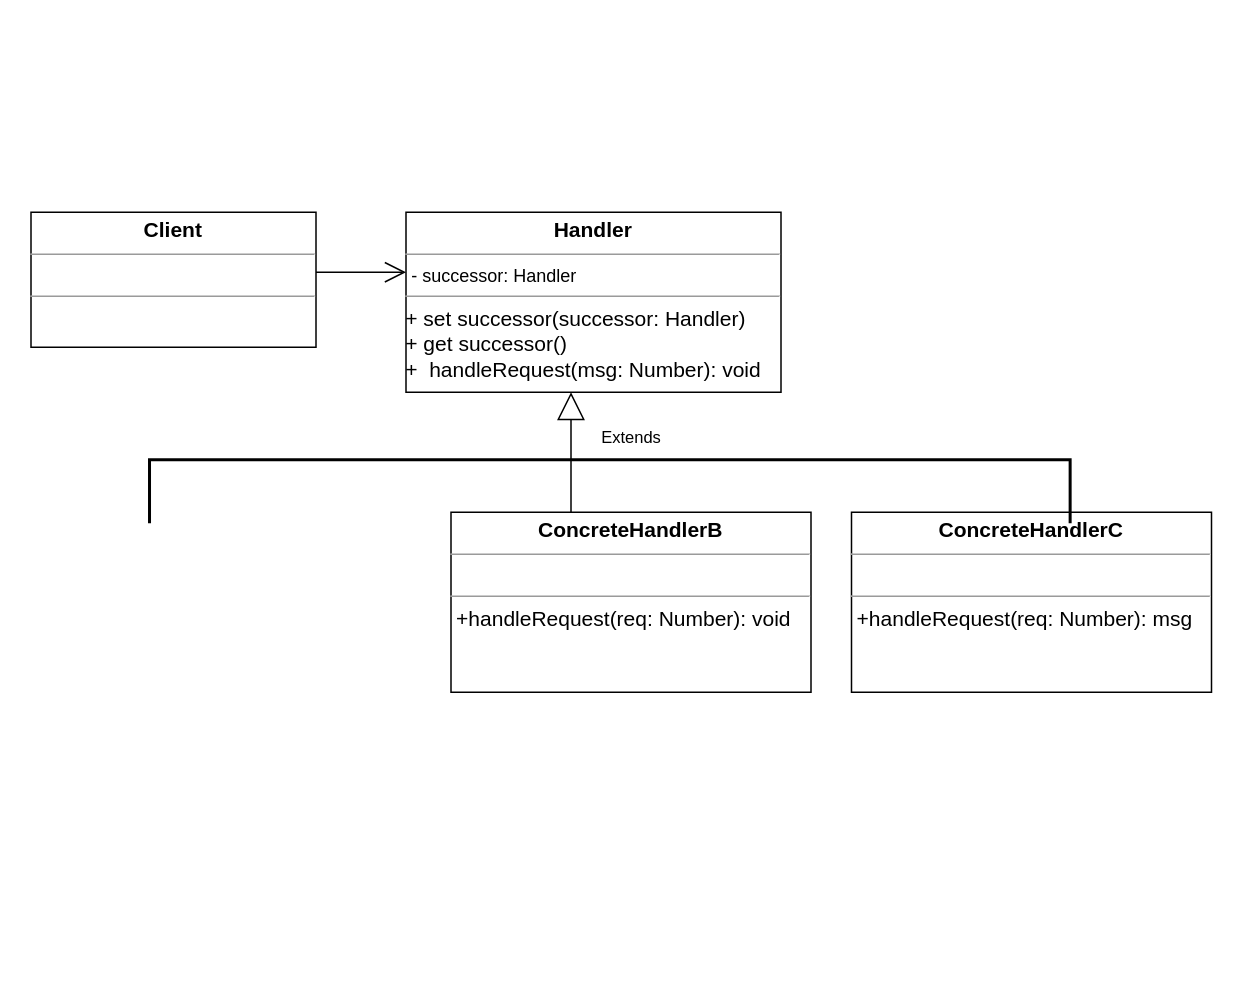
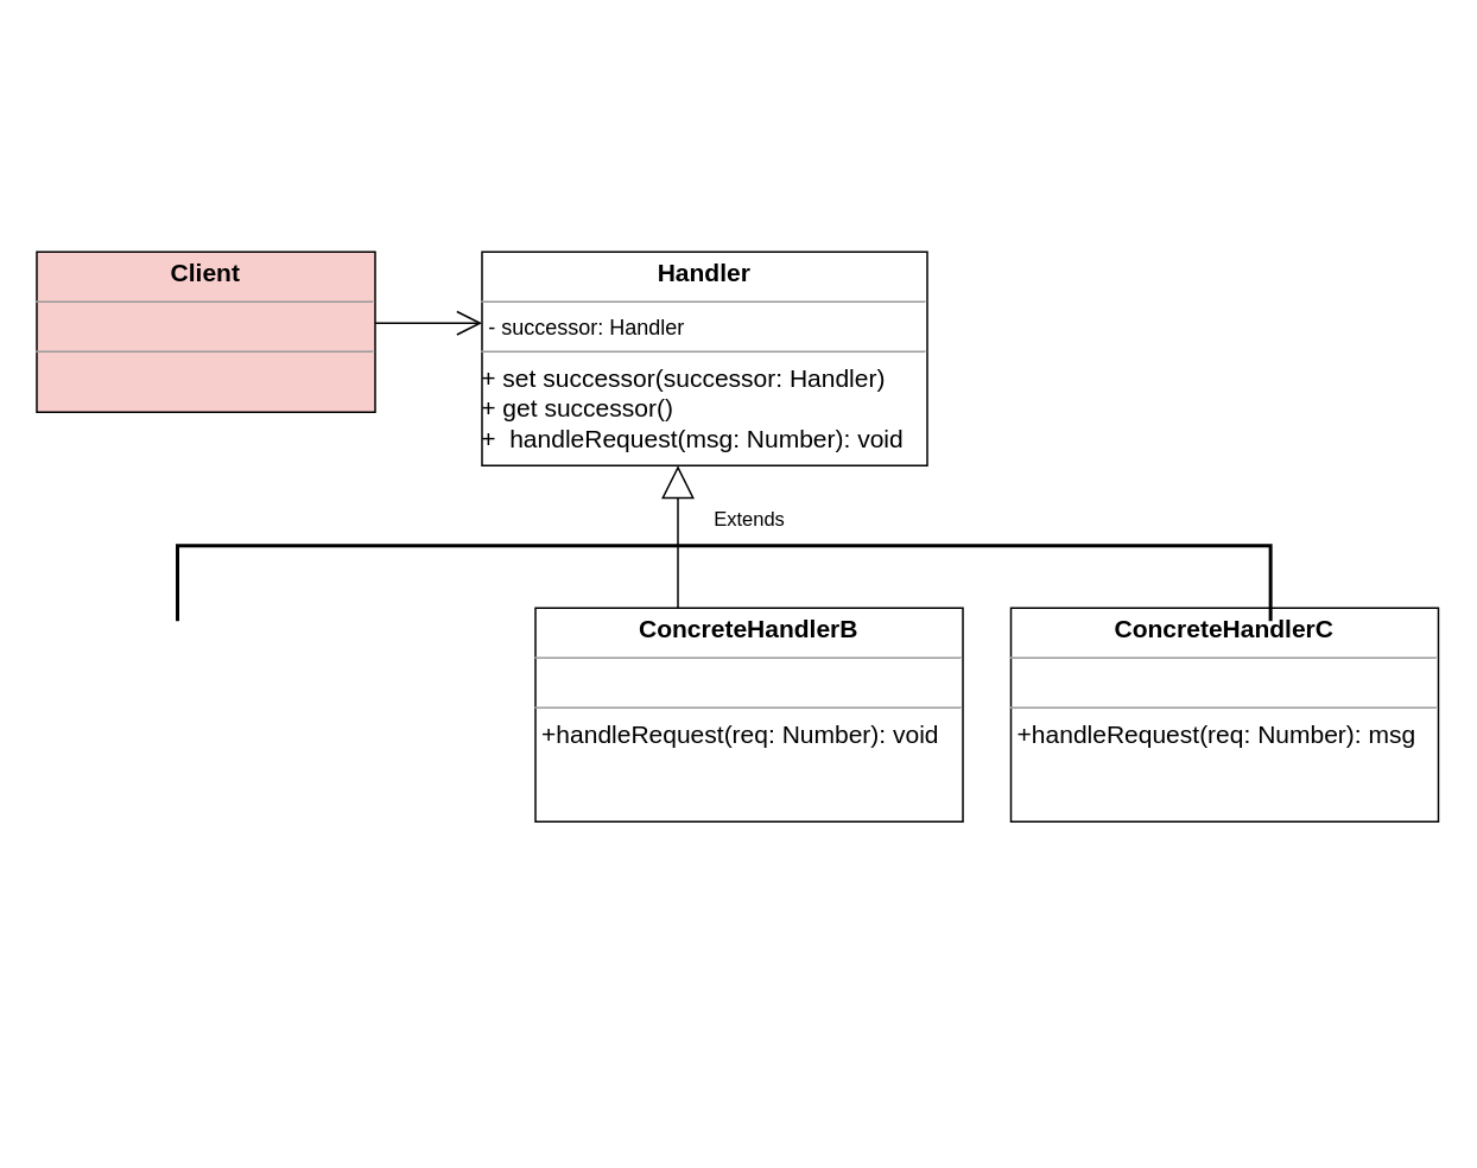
- <mxCell id="3" value="&lt;p style=&quot;margin: 4px 0px 0px ; text-align: center ; font-size: 14px&quot;&gt;&lt;b&gt;Client&lt;/b&gt;&lt;/p&gt;&lt;hr size=&quot;1&quot; style=&quot;font-size: 14px&quot;&gt;&lt;p style=&quot;margin: 0px ; margin-left: 4px&quot;&gt;&lt;br&gt;&lt;/p&gt;&lt;hr size=&quot;1&quot;&gt;&lt;p style=&quot;margin: 0px ; margin-left: 4px&quot;&gt;&lt;br&gt;&lt;/p&gt;" style="verticalAlign=top;align=left;overflow=fill;fontSize=12;fontFamily=Helvetica;html=1;" parent="1" vertex="1"><mxGeometry x="20" y="141" width="190" height="90" as="geometry" /></mxCell>
+ <mxCell id="3" value="&lt;p style=&quot;margin: 4px 0px 0px ; text-align: center ; font-size: 14px&quot;&gt;&lt;b&gt;Client&lt;/b&gt;&lt;/p&gt;&lt;hr size=&quot;1&quot; style=&quot;font-size: 14px&quot;&gt;&lt;p style=&quot;margin: 0px ; margin-left: 4px&quot;&gt;&lt;br&gt;&lt;/p&gt;&lt;hr size=&quot;1&quot;&gt;&lt;p style=&quot;margin: 0px ; margin-left: 4px&quot;&gt;&lt;br&gt;&lt;/p&gt;" style="verticalAlign=top;align=left;overflow=fill;fontSize=12;fontFamily=Helvetica;html=1;fillColor=#f8cecc;" parent="1" vertex="1"><mxGeometry x="20" y="141" width="190" height="90" as="geometry" /></mxCell>
